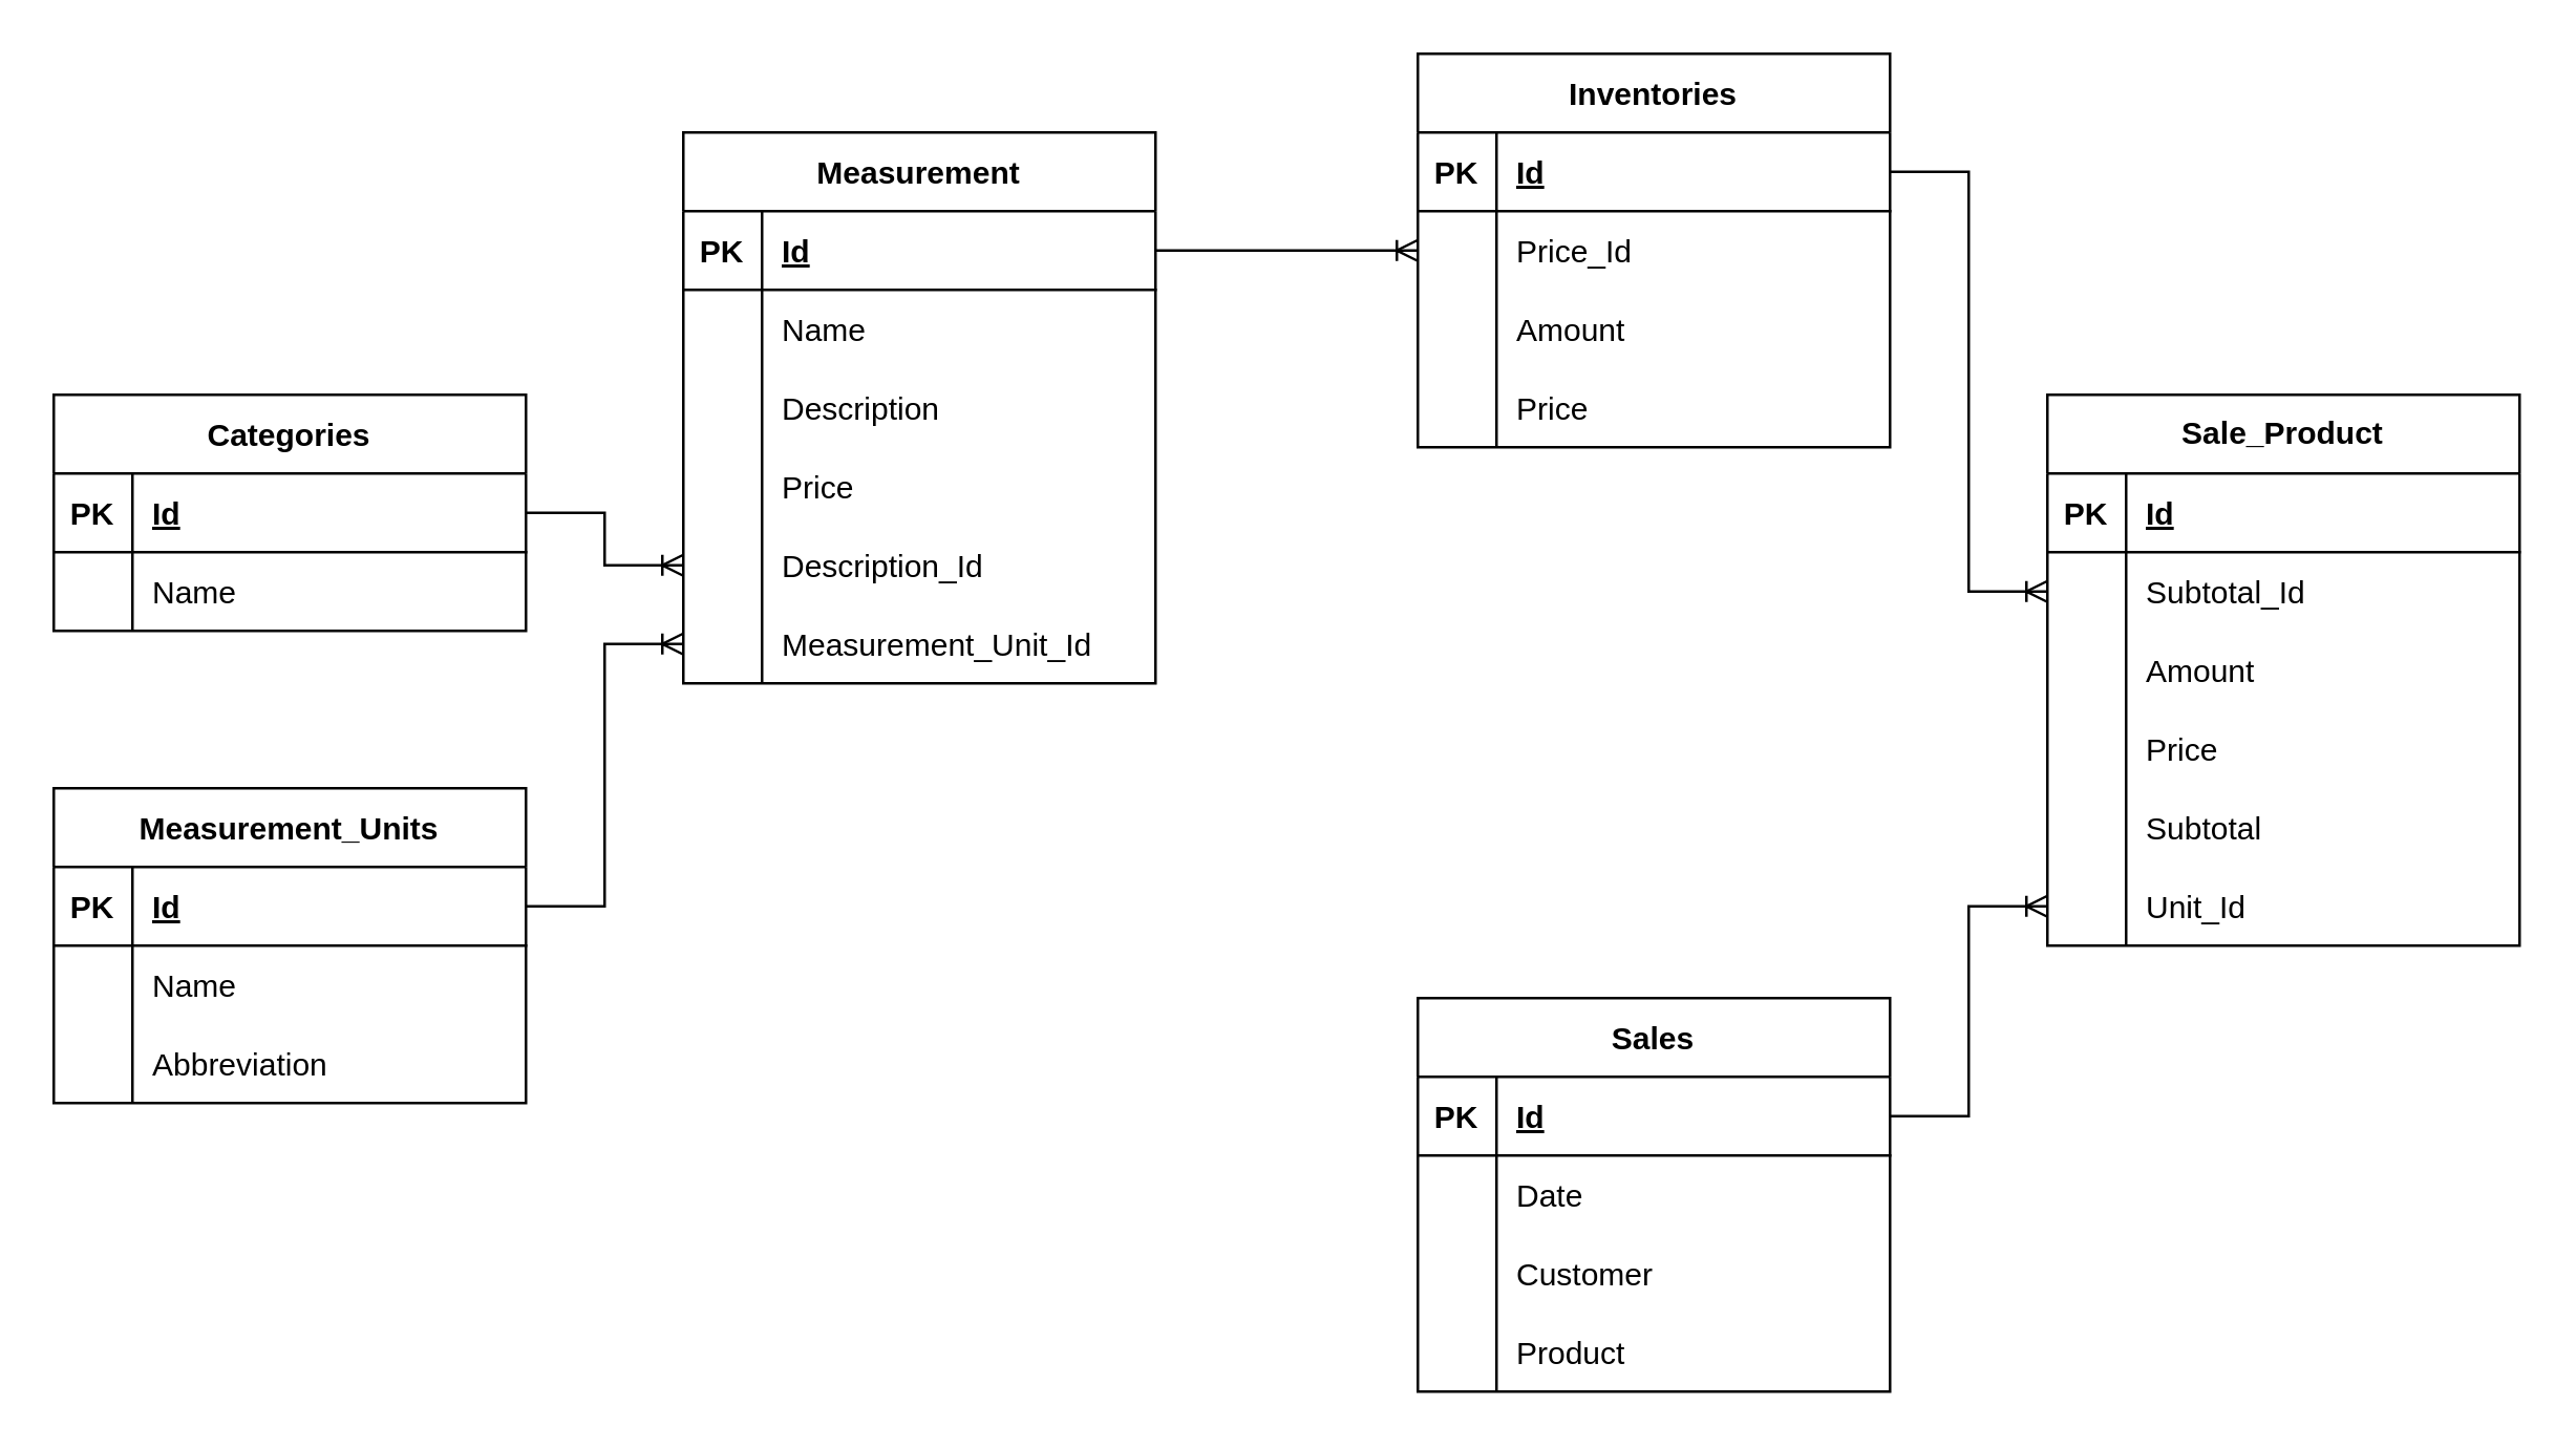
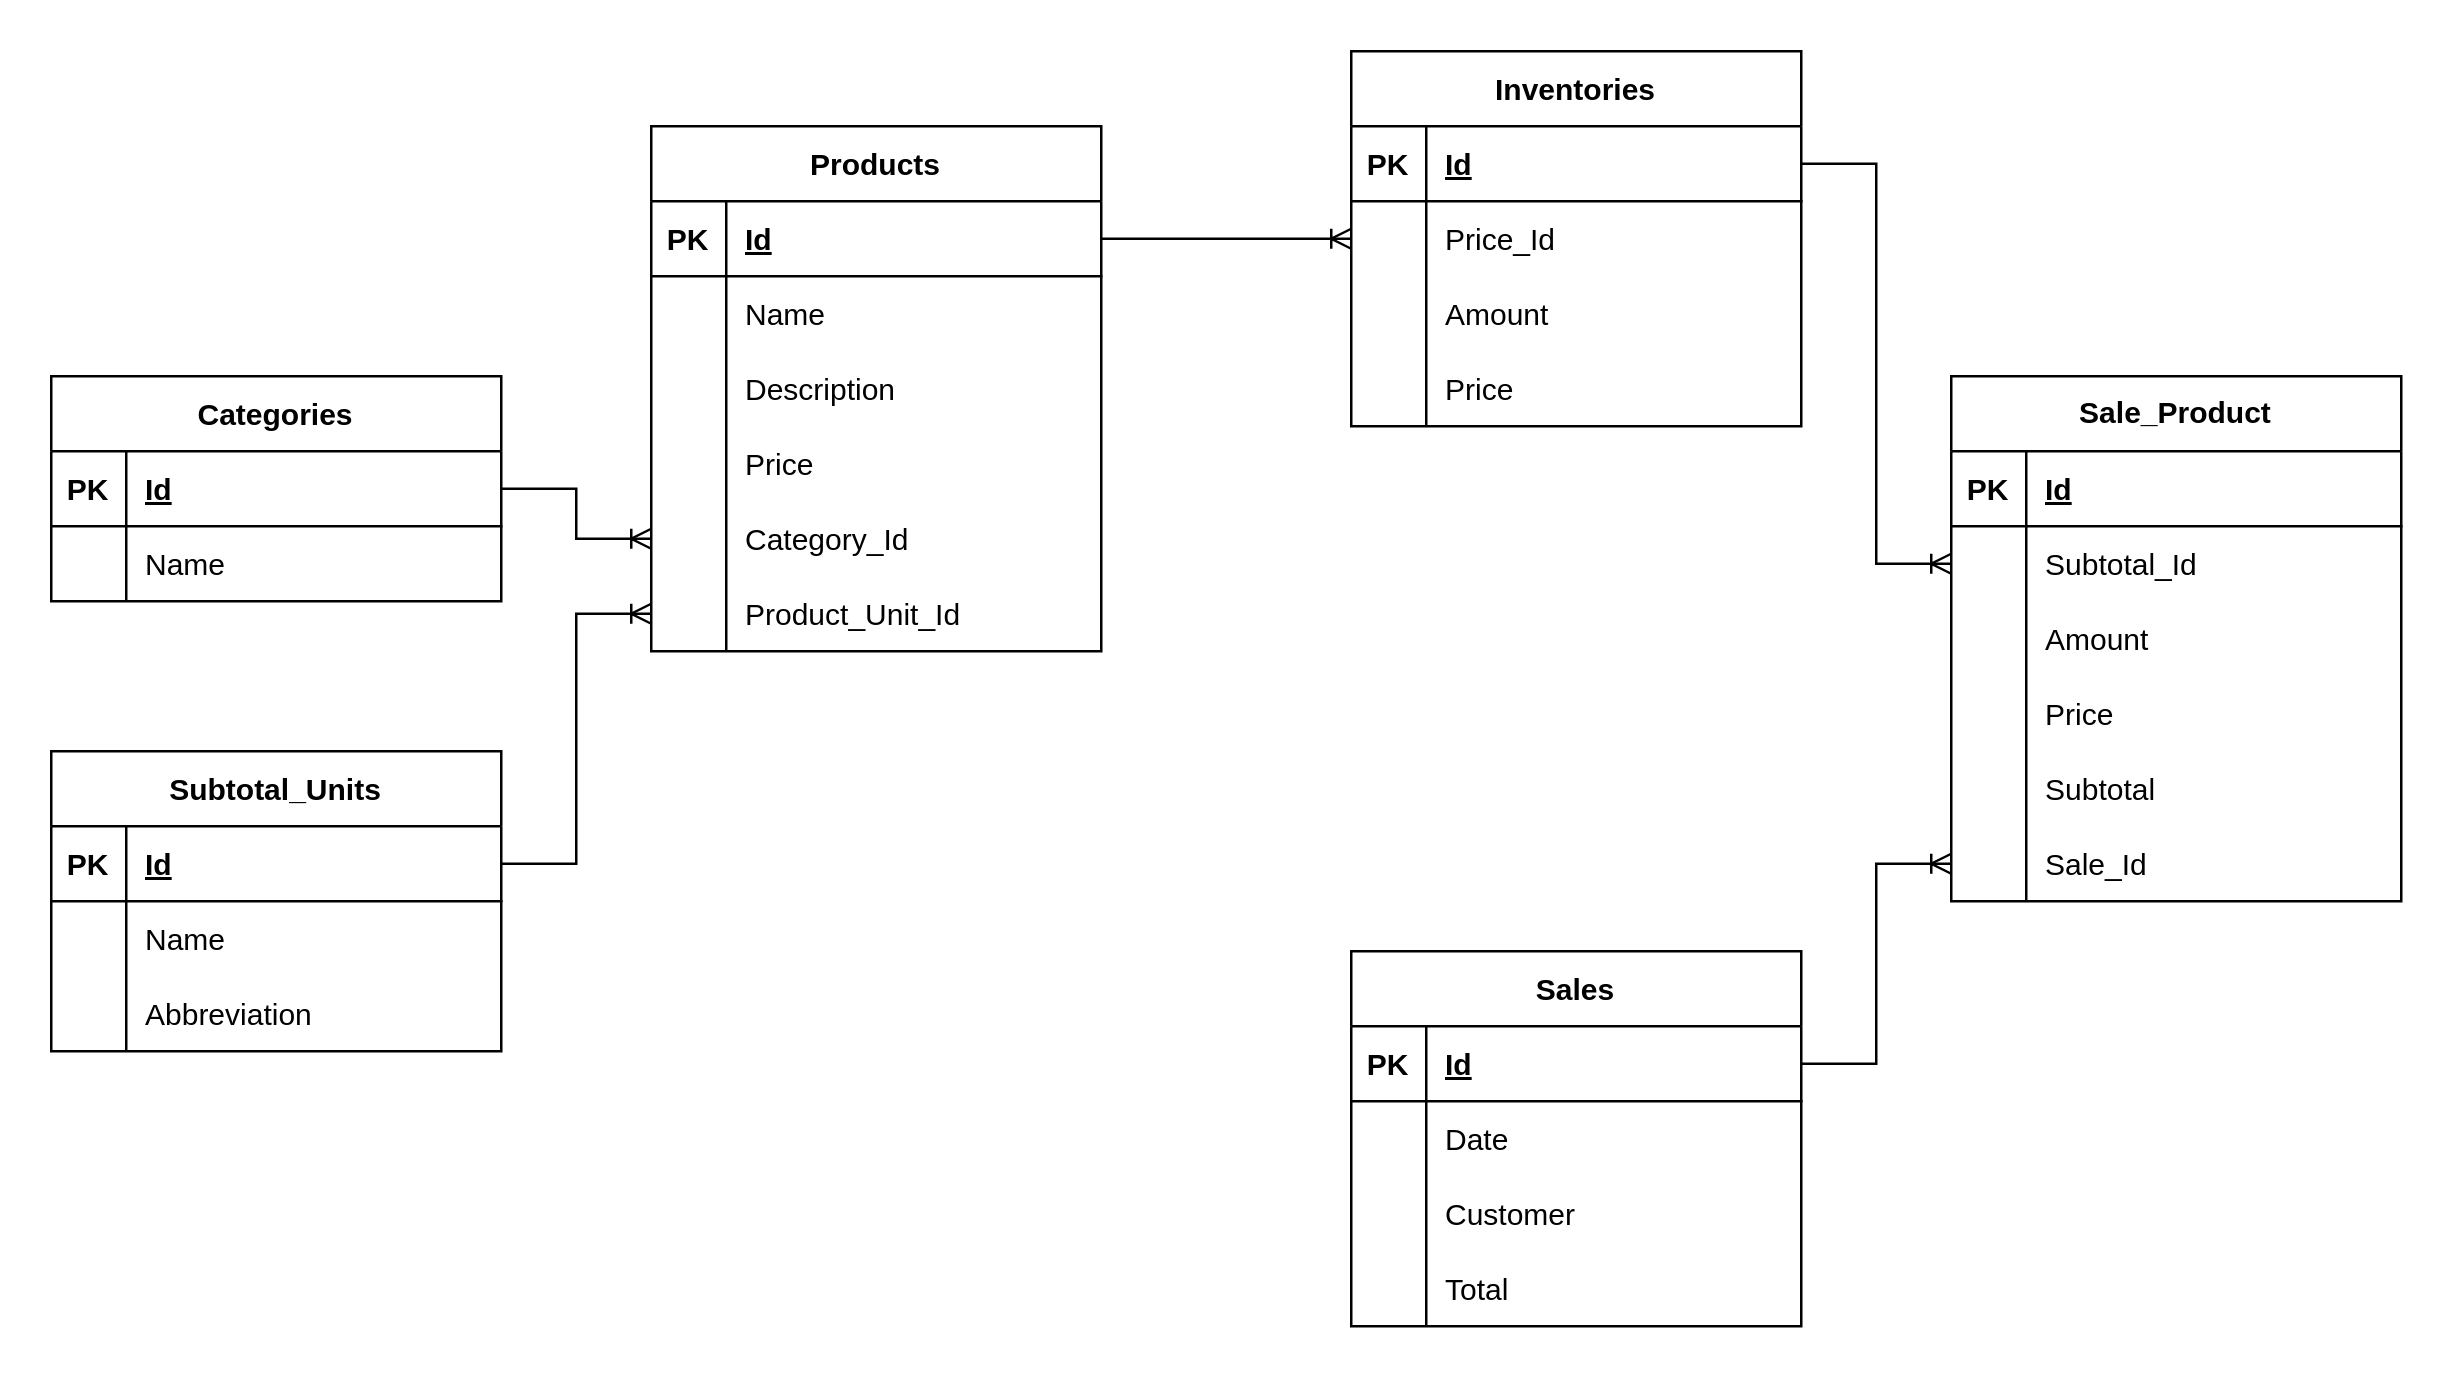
- <mxCell id="2" value="Measurement" style="shape=table;startSize=30;container=1;collapsible=1;childLayout=tableLayout;fixedRows=1;rowLines=0;fontStyle=1;align=center;resizeLast=1;" parent="1" vertex="1"><mxGeometry x="260" y="50" width="180" height="210" as="geometry" /></mxCell>
+ <mxCell id="2" value="Products" style="shape=table;startSize=30;container=1;collapsible=1;childLayout=tableLayout;fixedRows=1;rowLines=0;fontStyle=1;align=center;resizeLast=1;" parent="1" vertex="1"><mxGeometry x="260" y="50" width="180" height="210" as="geometry" /></mxCell>
- <mxCell id="17" value="Description_Id" style="shape=partialRectangle;connectable=0;fillColor=none;top=0;left=0;bottom=0;right=0;align=left;spacingLeft=6;overflow=hidden;" parent="15" vertex="1"><mxGeometry x="30" width="150" height="30" as="geometry"><mxRectangle width="150" height="30" as="alternateBounds" /></mxGeometry></mxCell>
+ <mxCell id="17" value="Category_Id" style="shape=partialRectangle;connectable=0;fillColor=none;top=0;left=0;bottom=0;right=0;align=left;spacingLeft=6;overflow=hidden;" parent="15" vertex="1"><mxGeometry x="30" width="150" height="30" as="geometry"><mxRectangle width="150" height="30" as="alternateBounds" /></mxGeometry></mxCell>
- <mxCell id="20" value="Measurement_Unit_Id" style="shape=partialRectangle;connectable=0;fillColor=none;top=0;left=0;bottom=0;right=0;align=left;spacingLeft=6;overflow=hidden;" parent="18" vertex="1"><mxGeometry x="30" width="150" height="30" as="geometry"><mxRectangle width="150" height="30" as="alternateBounds" /></mxGeometry></mxCell>
+ <mxCell id="20" value="Product_Unit_Id" style="shape=partialRectangle;connectable=0;fillColor=none;top=0;left=0;bottom=0;right=0;align=left;spacingLeft=6;overflow=hidden;" parent="18" vertex="1"><mxGeometry x="30" width="150" height="30" as="geometry"><mxRectangle width="150" height="30" as="alternateBounds" /></mxGeometry></mxCell>
- <mxCell id="41" value="Measurement_Units" style="shape=table;startSize=30;container=1;collapsible=1;childLayout=tableLayout;fixedRows=1;rowLines=0;fontStyle=1;align=center;resizeLast=1;" parent="1" vertex="1"><mxGeometry x="20" y="300" width="180" height="120" as="geometry" /></mxCell>
+ <mxCell id="41" value="Subtotal_Units" style="shape=table;startSize=30;container=1;collapsible=1;childLayout=tableLayout;fixedRows=1;rowLines=0;fontStyle=1;align=center;resizeLast=1;" parent="1" vertex="1"><mxGeometry x="20" y="300" width="180" height="120" as="geometry" /></mxCell>
- <mxCell id="82" value="Unit_Id" style="shape=partialRectangle;connectable=0;fillColor=none;top=0;left=0;bottom=0;right=0;align=left;spacingLeft=6;overflow=hidden;" parent="80" vertex="1"><mxGeometry x="30" width="150" height="30" as="geometry"><mxRectangle width="150" height="30" as="alternateBounds" /></mxGeometry></mxCell>
+ <mxCell id="82" value="Sale_Id" style="shape=partialRectangle;connectable=0;fillColor=none;top=0;left=0;bottom=0;right=0;align=left;spacingLeft=6;overflow=hidden;" parent="80" vertex="1"><mxGeometry x="30" width="150" height="30" as="geometry"><mxRectangle width="150" height="30" as="alternateBounds" /></mxGeometry></mxCell>
- <mxCell id="63" value="Product" style="shape=partialRectangle;connectable=0;fillColor=none;top=0;left=0;bottom=0;right=0;align=left;spacingLeft=6;overflow=hidden;" parent="61" vertex="1"><mxGeometry x="30" width="150" height="30" as="geometry"><mxRectangle width="150" height="30" as="alternateBounds" /></mxGeometry></mxCell>
+ <mxCell id="63" value="Total" style="shape=partialRectangle;connectable=0;fillColor=none;top=0;left=0;bottom=0;right=0;align=left;spacingLeft=6;overflow=hidden;" parent="61" vertex="1"><mxGeometry x="30" width="150" height="30" as="geometry"><mxRectangle width="150" height="30" as="alternateBounds" /></mxGeometry></mxCell>
